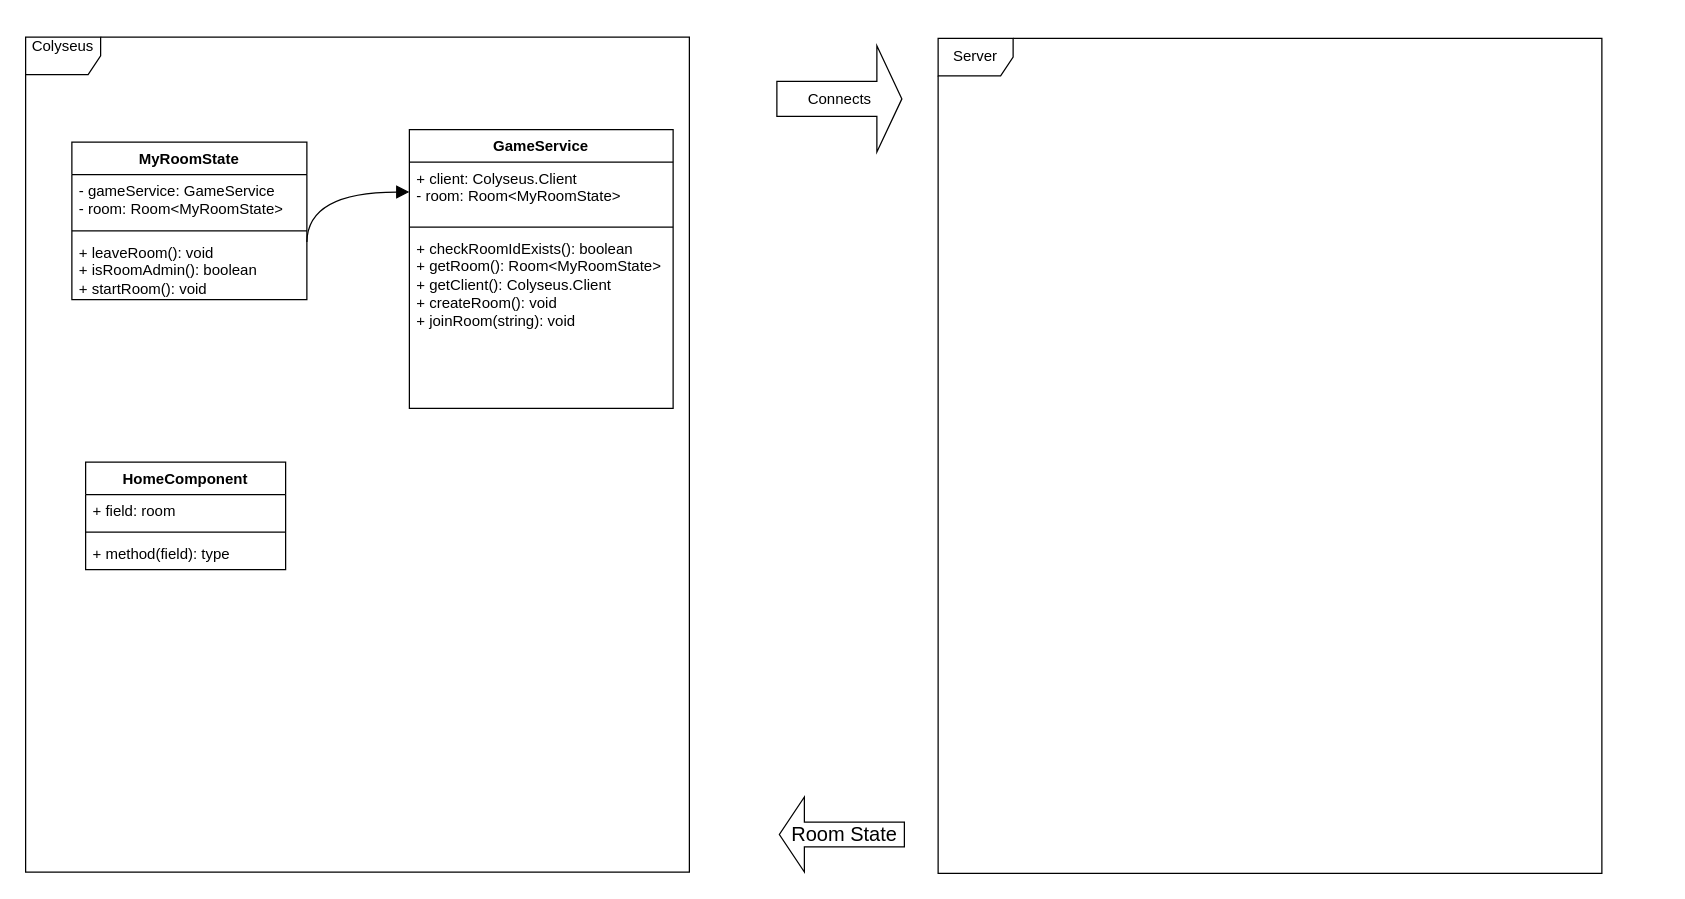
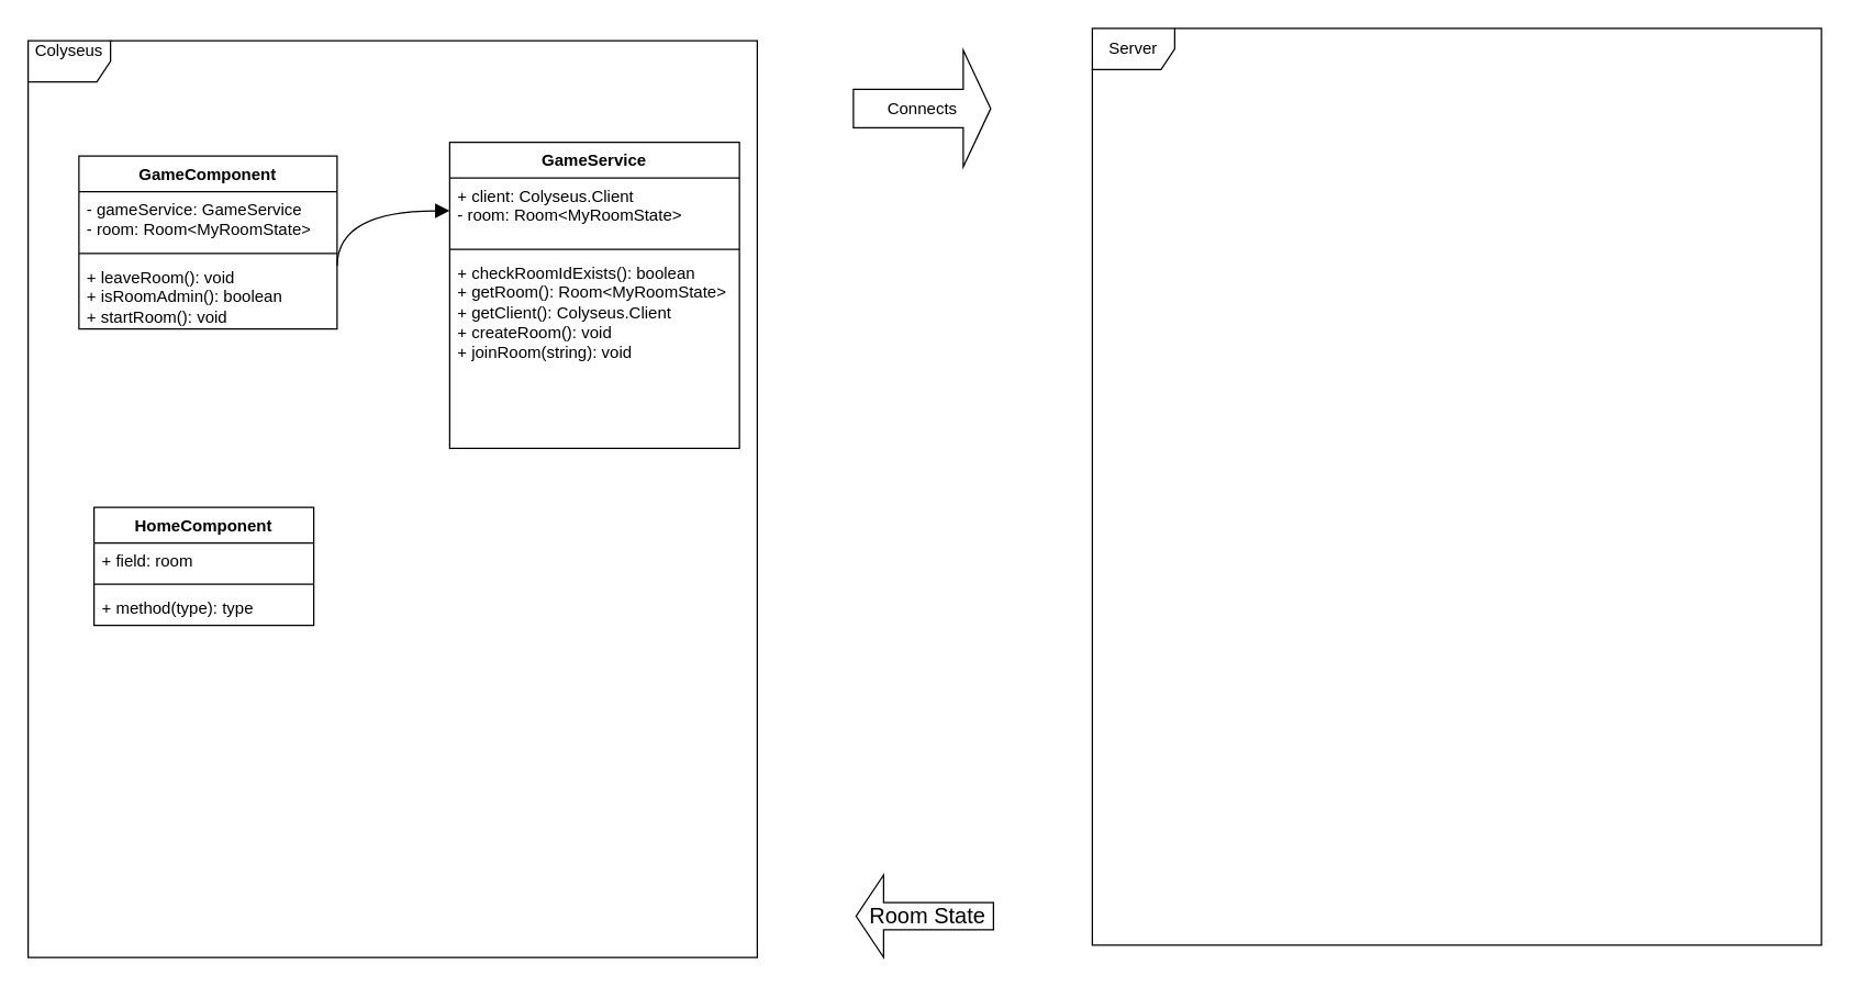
- <mxCell id="9" value="MyRoomState&lt;div&gt;&lt;br&gt;&lt;/div&gt;" style="swimlane;fontStyle=1;align=center;verticalAlign=top;childLayout=stackLayout;horizontal=1;startSize=26;horizontalStack=0;resizeParent=1;resizeParentMax=0;resizeLast=0;collapsible=1;marginBottom=0;whiteSpace=wrap;html=1;" vertex="1" parent="1"><mxGeometry x="57" y="113" width="188" height="126" as="geometry" /></mxCell>
+ <mxCell id="9" value="GameComponent&lt;div&gt;&lt;br&gt;&lt;/div&gt;" style="swimlane;fontStyle=1;align=center;verticalAlign=top;childLayout=stackLayout;horizontal=1;startSize=26;horizontalStack=0;resizeParent=1;resizeParentMax=0;resizeLast=0;collapsible=1;marginBottom=0;whiteSpace=wrap;html=1;" vertex="1" parent="1"><mxGeometry x="57" y="113" width="188" height="126" as="geometry" /></mxCell>
- <mxCell id="3" value="Server" style="shape=umlFrame;whiteSpace=wrap;html=1;pointerEvents=0;" vertex="1" parent="1"><mxGeometry x="750" y="30" width="531" height="668" as="geometry" /></mxCell>
+ <mxCell id="3" value="Server" style="shape=umlFrame;whiteSpace=wrap;html=1;pointerEvents=0;" vertex="1" parent="1"><mxGeometry x="795" y="20" width="531" height="668" as="geometry" /></mxCell>
- <mxCell id="16" value="+ method(field): type" style="text;strokeColor=none;fillColor=none;align=left;verticalAlign=top;spacingLeft=4;spacingRight=4;overflow=hidden;rotatable=0;points=[[0,0.5],[1,0.5]];portConstraint=eastwest;whiteSpace=wrap;html=1;" vertex="1" parent="13"><mxGeometry y="60" width="160" height="26" as="geometry" /></mxCell>
+ <mxCell id="16" value="+ method(type): type" style="text;strokeColor=none;fillColor=none;align=left;verticalAlign=top;spacingLeft=4;spacingRight=4;overflow=hidden;rotatable=0;points=[[0,0.5],[1,0.5]];portConstraint=eastwest;whiteSpace=wrap;html=1;" vertex="1" parent="13"><mxGeometry y="60" width="160" height="26" as="geometry" /></mxCell>
